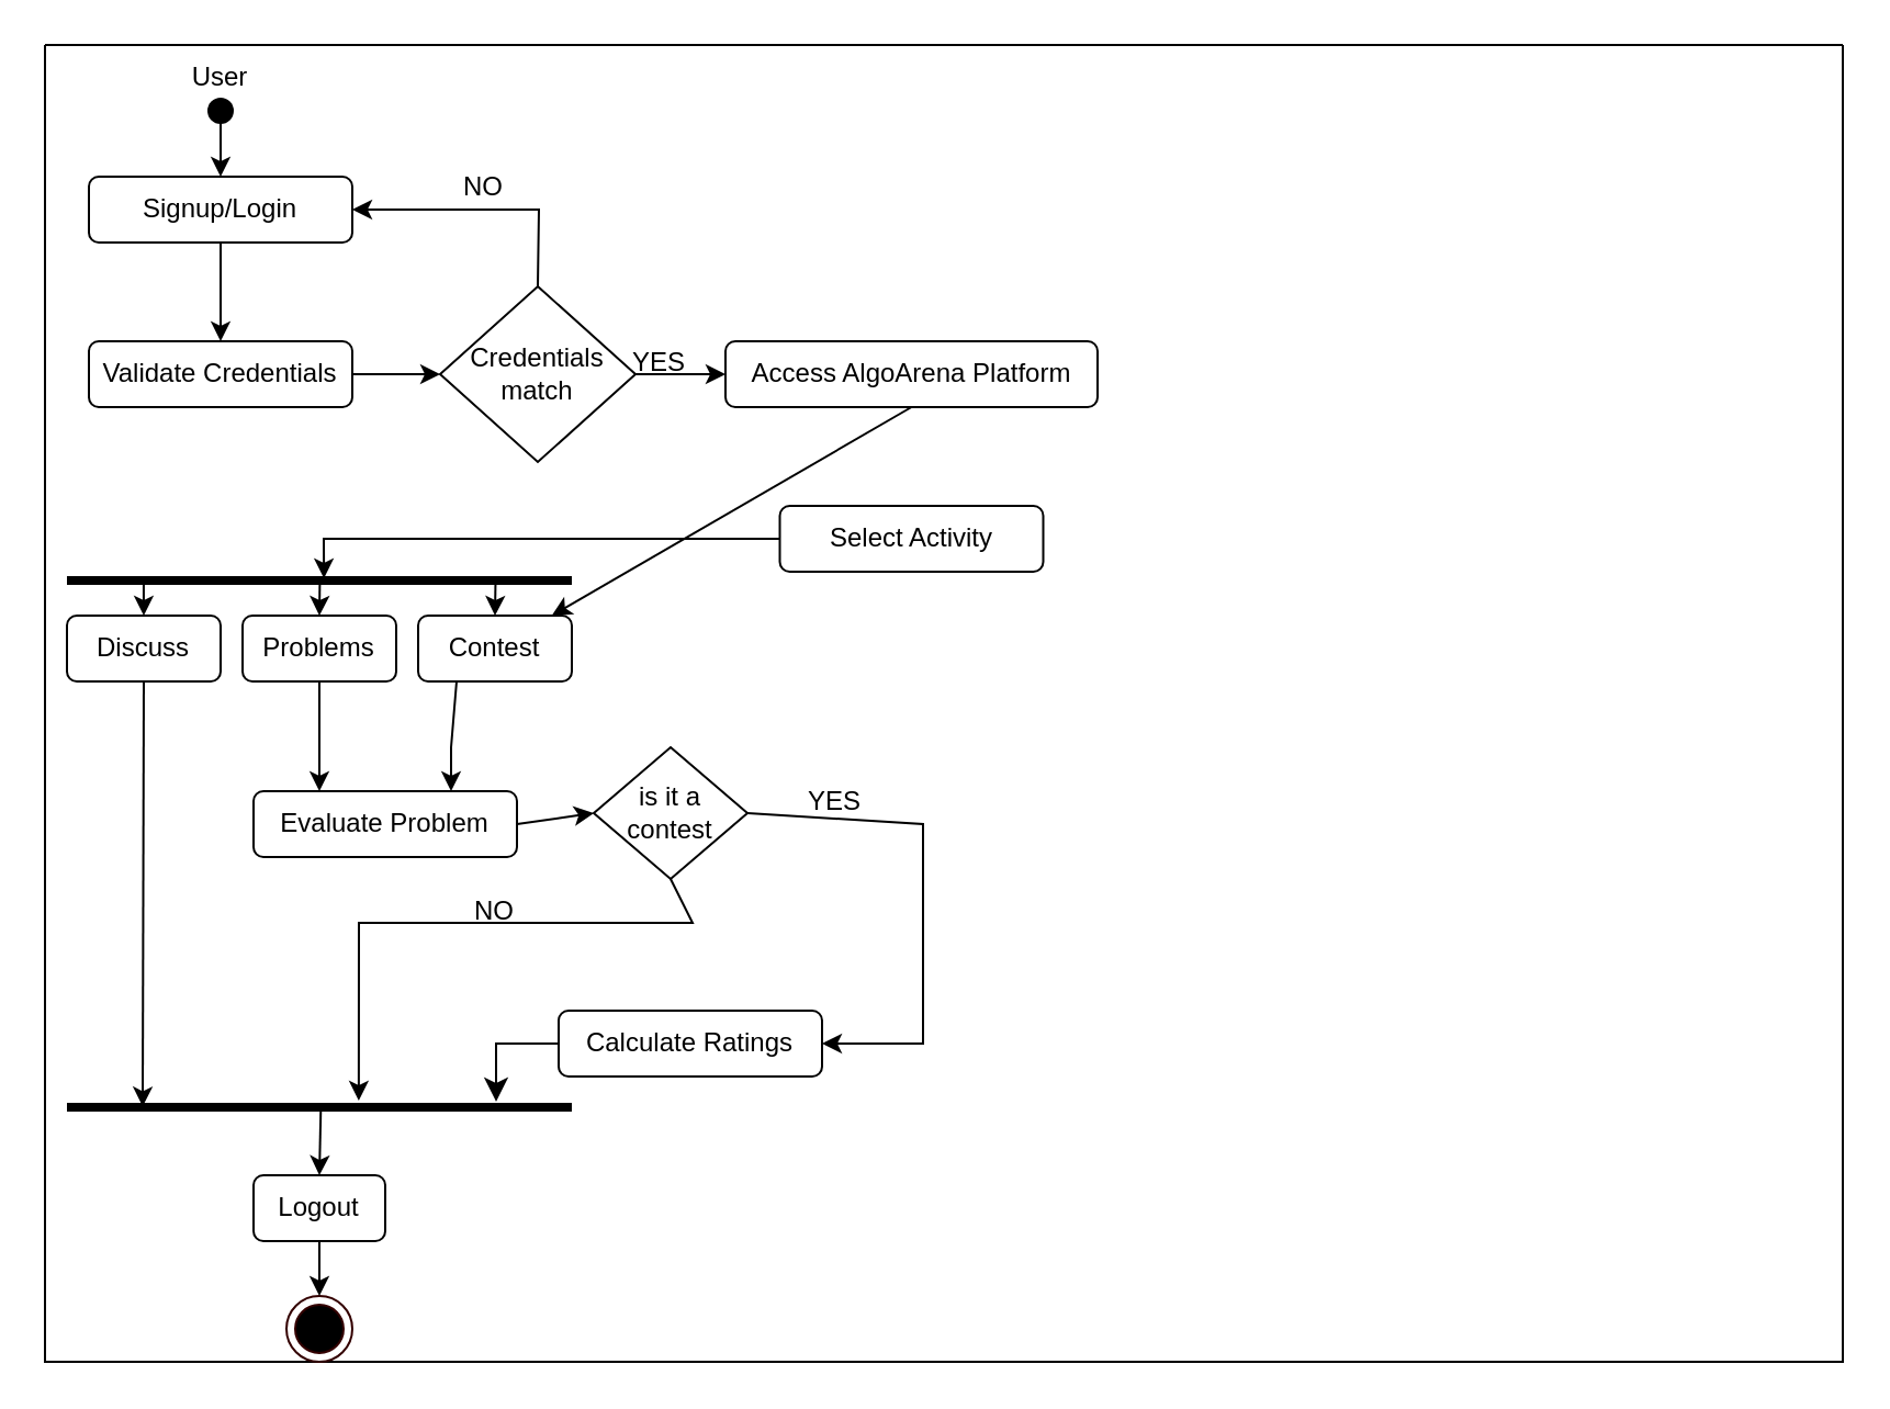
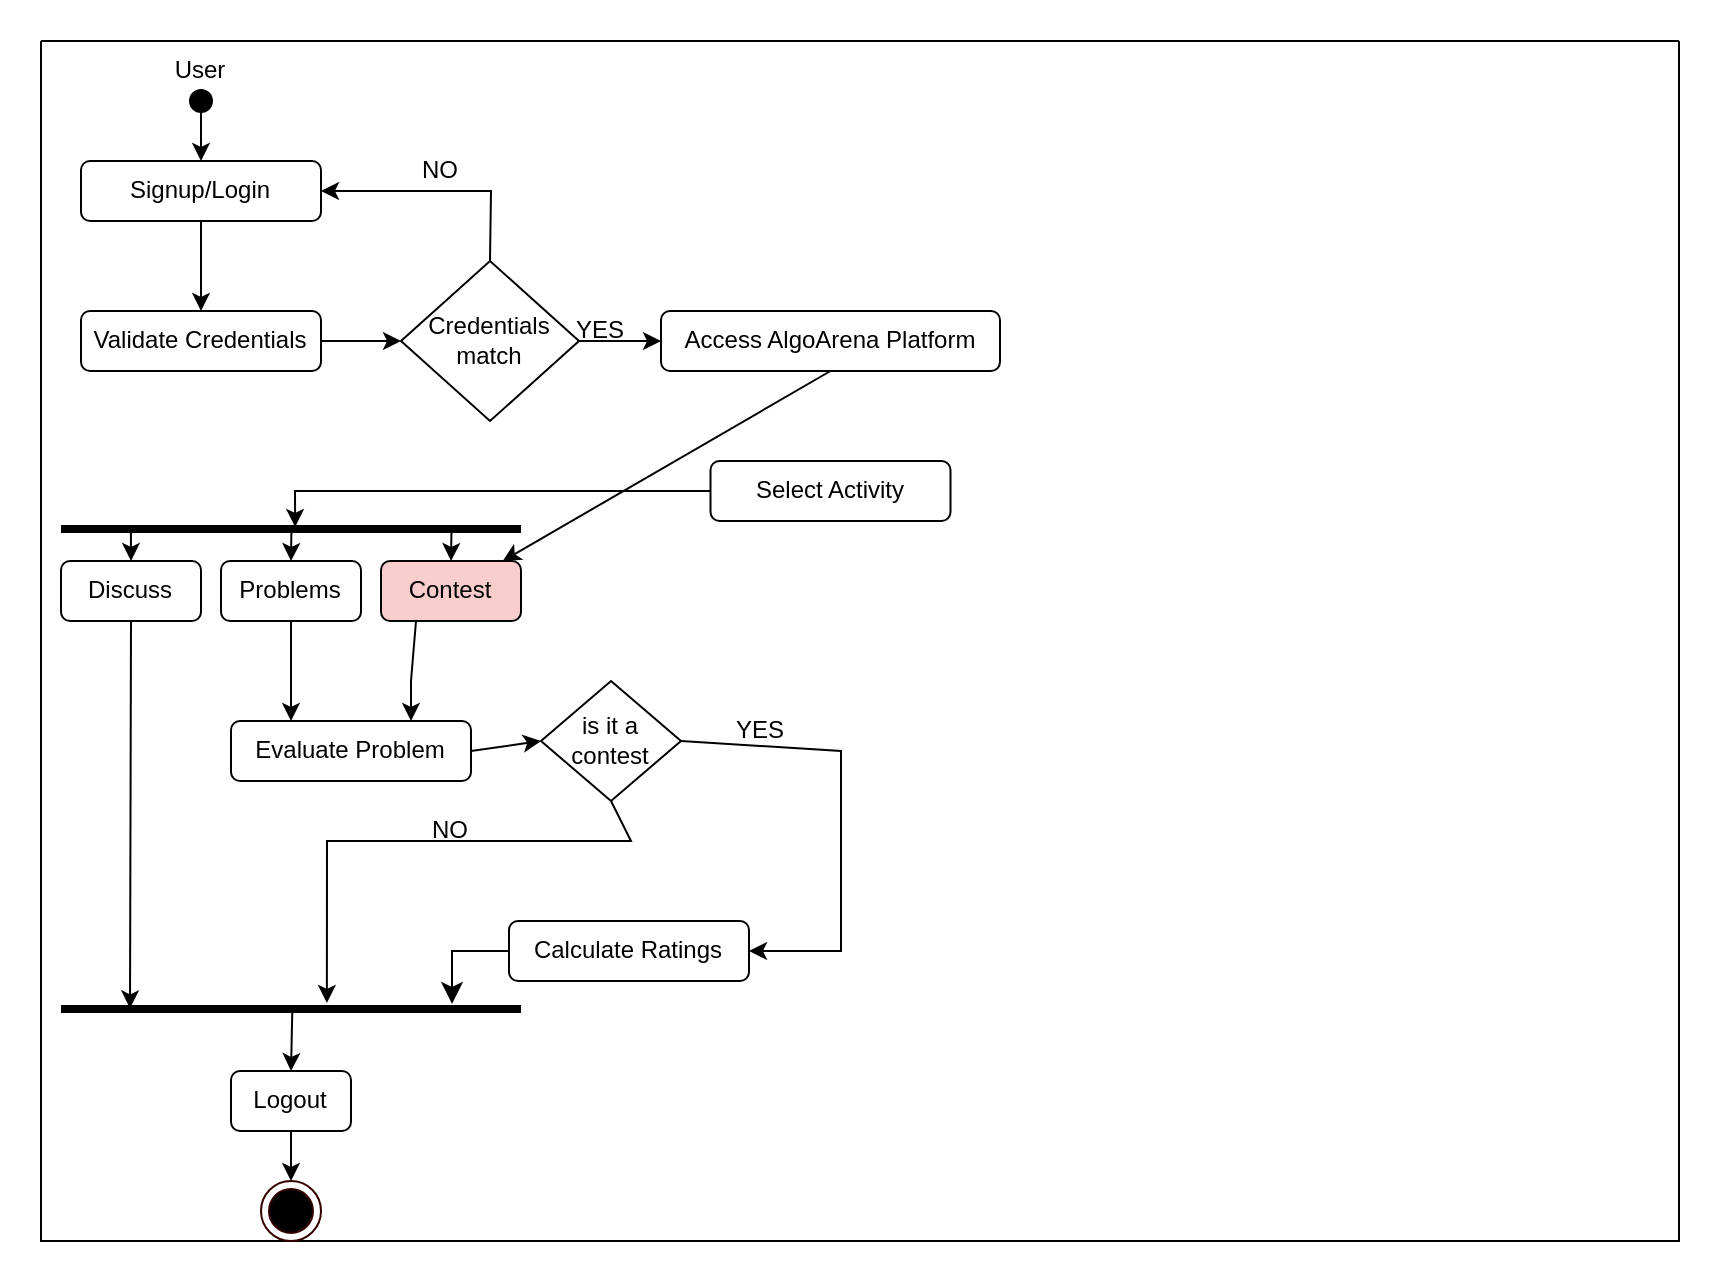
- <mxCell id="21" value="Contest" style="rounded=1;whiteSpace=wrap;html=1;" vertex="1" parent="2"><mxGeometry x="170" y="260" width="70" height="30" as="geometry" /></mxCell>
+ <mxCell id="21" value="Contest" style="rounded=1;whiteSpace=wrap;html=1;fillColor=#f8cecc;" vertex="1" parent="2"><mxGeometry x="170" y="260" width="70" height="30" as="geometry" /></mxCell>
